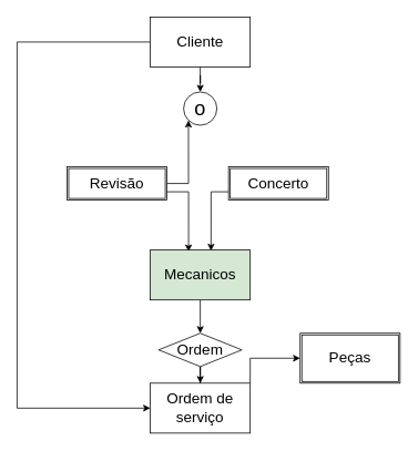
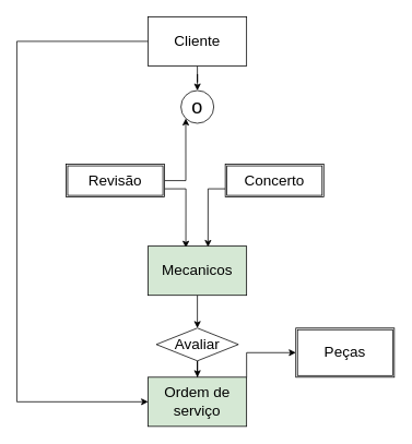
- <mxCell id="14" value="Ordem" style="rhombus;whiteSpace=wrap;html=1;fontSize=18;rounded=0;" vertex="1" parent="1"><mxGeometry x="190" y="400" width="100" height="40" as="geometry" /></mxCell>
+ <mxCell id="14" value="Avaliar" style="rhombus;whiteSpace=wrap;html=1;fontSize=18;rounded=0;" vertex="1" parent="1"><mxGeometry x="190" y="400" width="100" height="40" as="geometry" /></mxCell>
- <mxCell id="16" value="Ordem de serviço" style="whiteSpace=wrap;html=1;fontSize=18;rounded=0;" vertex="1" parent="1"><mxGeometry x="180" y="460" width="120" height="60" as="geometry" /></mxCell>
+ <mxCell id="16" value="Ordem de serviço" style="whiteSpace=wrap;html=1;fontSize=18;rounded=0;fillColor=#d5e8d4;" vertex="1" parent="1"><mxGeometry x="180" y="460" width="120" height="60" as="geometry" /></mxCell>
